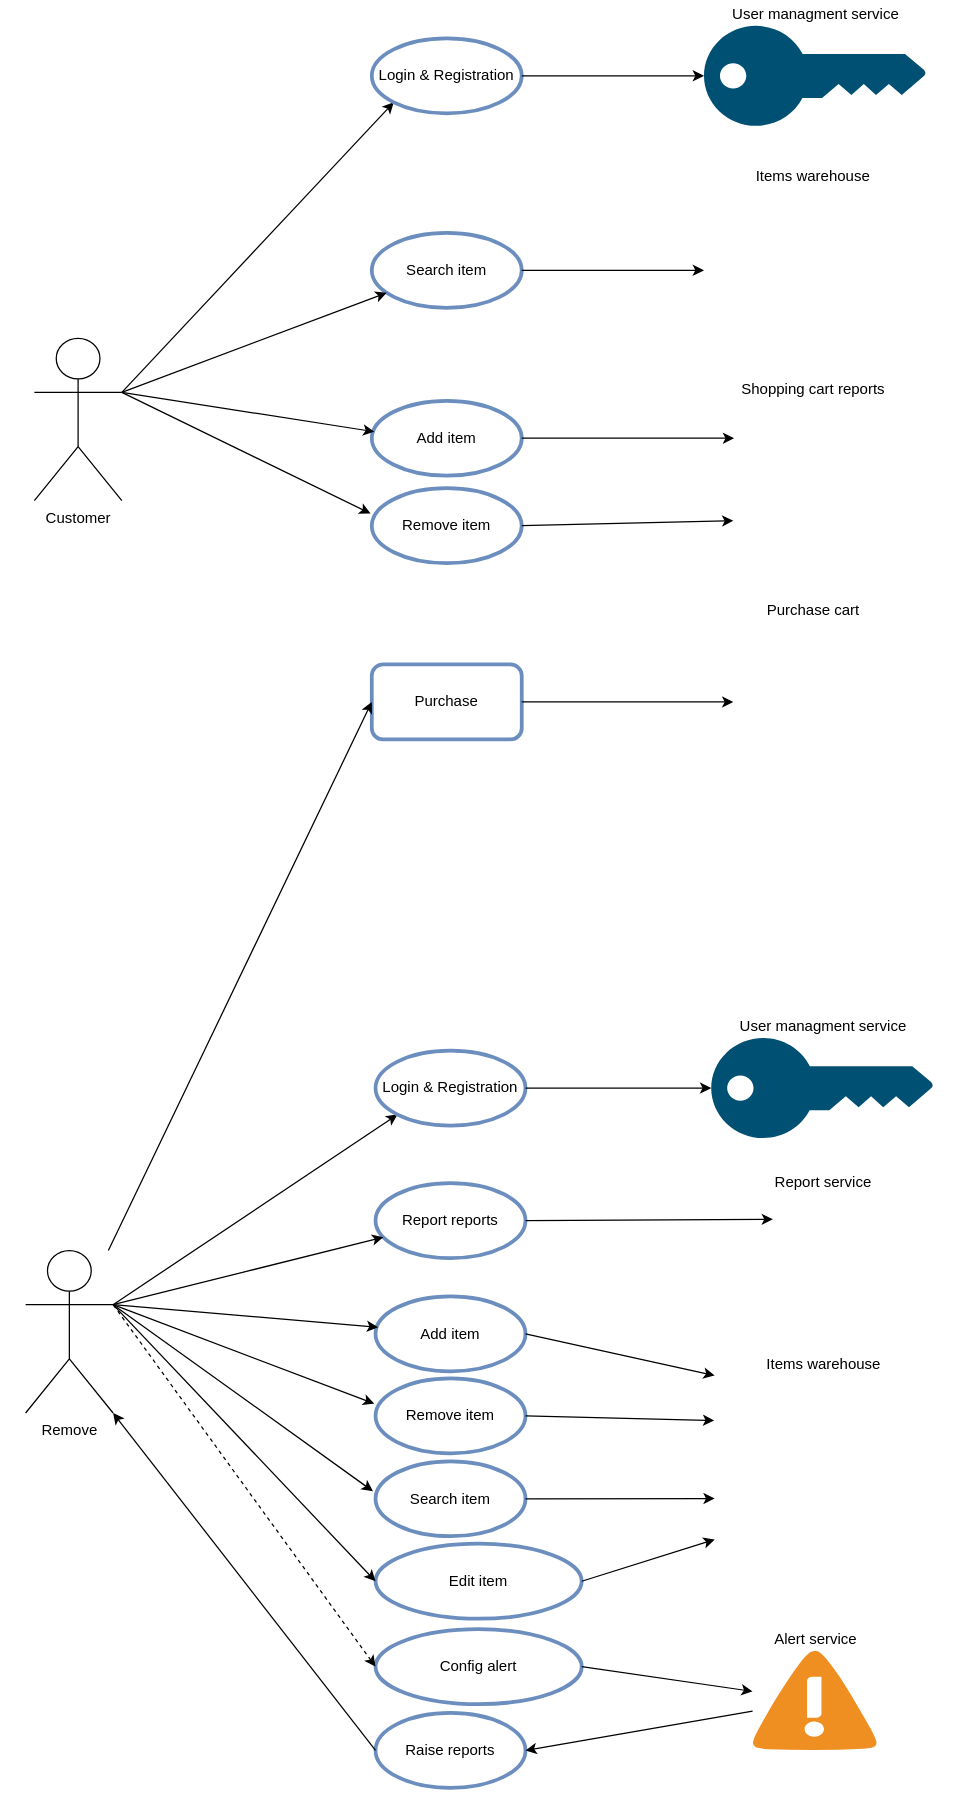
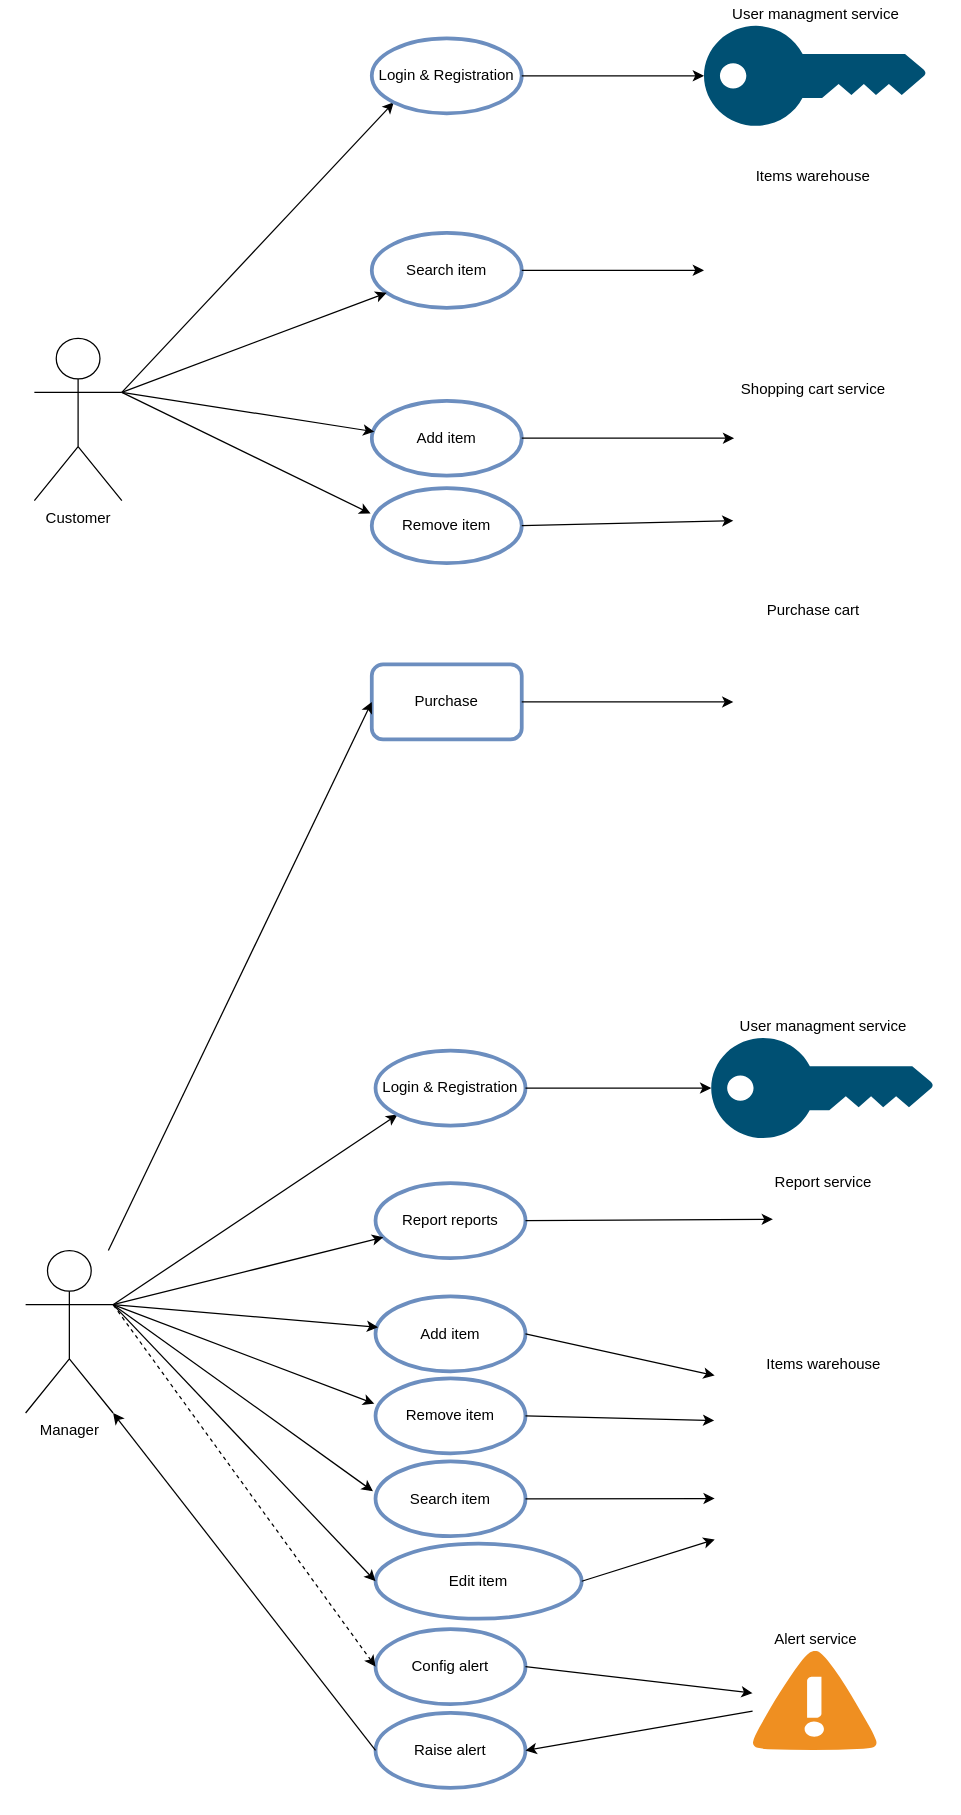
- <mxCell id="43" value="Shopping cart reports" style="shape=image;html=1;verticalAlign=bottom;verticalLabelPosition=top;labelBackgroundColor=#ffffff;imageAspect=0;aspect=fixed;image=https://cdn1.iconfinder.com/data/icons/ecommerce-free/96/Cart-128.png;strokeWidth=3;fillColor=none;labelPosition=center;align=center;" vertex="1" parent="1"><mxGeometry x="586.33" y="320" width="128" height="128" as="geometry" /></mxCell>
+ <mxCell id="43" value="Shopping cart service" style="shape=image;html=1;verticalAlign=bottom;verticalLabelPosition=top;labelBackgroundColor=#ffffff;imageAspect=0;aspect=fixed;image=https://cdn1.iconfinder.com/data/icons/ecommerce-free/96/Cart-128.png;strokeWidth=3;fillColor=none;labelPosition=center;align=center;" vertex="1" parent="1"><mxGeometry x="586.33" y="320" width="128" height="128" as="geometry" /></mxCell>
- <mxCell id="13" value="Remove" style="shape=umlActor;verticalLabelPosition=bottom;labelBackgroundColor=#ffffff;verticalAlign=top;html=1;outlineConnect=0;" vertex="1" parent="1"><mxGeometry x="20" y="1000" width="70" height="130" as="geometry" /></mxCell>
+ <mxCell id="13" value="Manager" style="shape=umlActor;verticalLabelPosition=bottom;labelBackgroundColor=#ffffff;verticalAlign=top;html=1;outlineConnect=0;" vertex="1" parent="1"><mxGeometry x="20" y="1000" width="70" height="130" as="geometry" /></mxCell>
- <mxCell id="44" value="Config alert" style="ellipse;whiteSpace=wrap;html=1;fillColor=none;strokeColor=#6c8ebf;strokeWidth=3;" vertex="1" parent="1"><mxGeometry x="300" y="1303" width="165" height="60" as="geometry" /></mxCell>
+ <mxCell id="44" value="Config alert" style="ellipse;whiteSpace=wrap;html=1;fillColor=none;strokeColor=#6c8ebf;strokeWidth=3;" vertex="1" parent="1"><mxGeometry x="300" y="1303" width="120" height="60" as="geometry" /></mxCell>
- <mxCell id="45" value="Raise reports" style="ellipse;whiteSpace=wrap;html=1;fillColor=none;strokeColor=#6c8ebf;strokeWidth=3;" vertex="1" parent="1"><mxGeometry x="300" y="1370" width="120" height="60" as="geometry" /></mxCell>
+ <mxCell id="45" value="Raise alert" style="ellipse;whiteSpace=wrap;html=1;fillColor=none;strokeColor=#6c8ebf;strokeWidth=3;" vertex="1" parent="1"><mxGeometry x="300" y="1370" width="120" height="60" as="geometry" /></mxCell>
